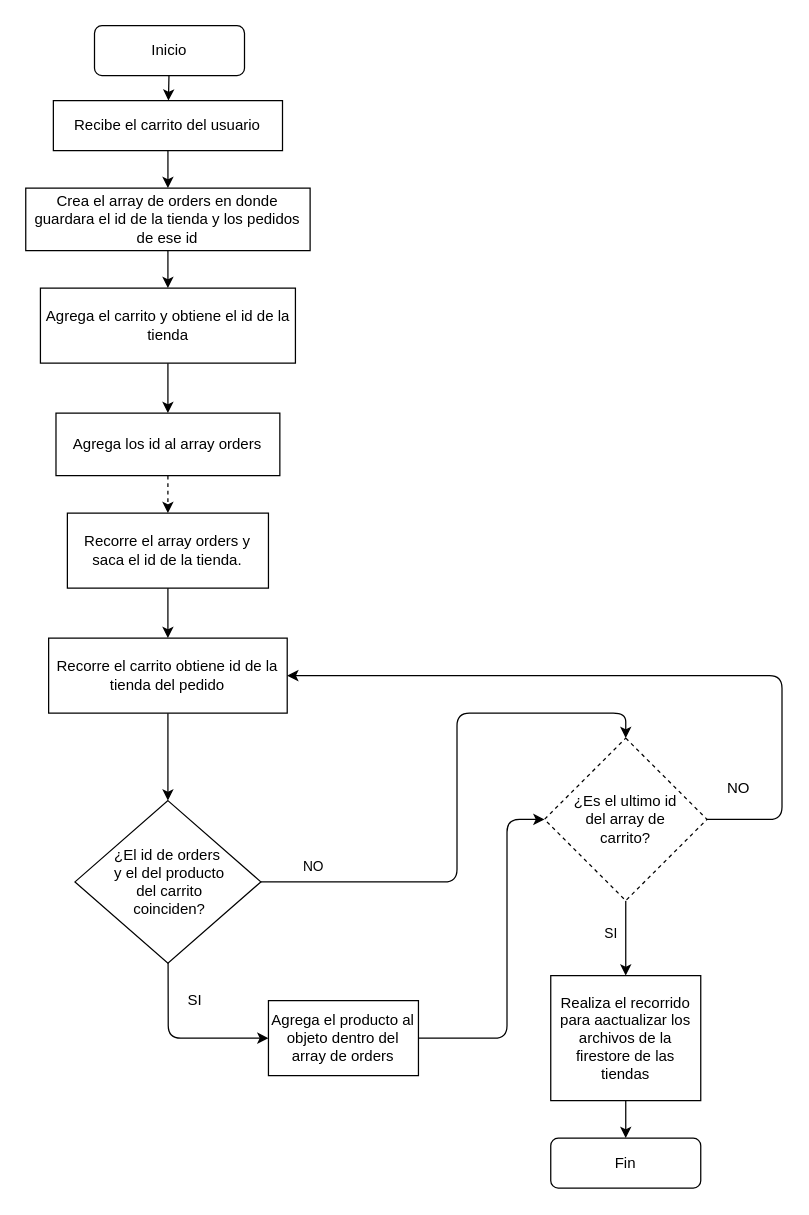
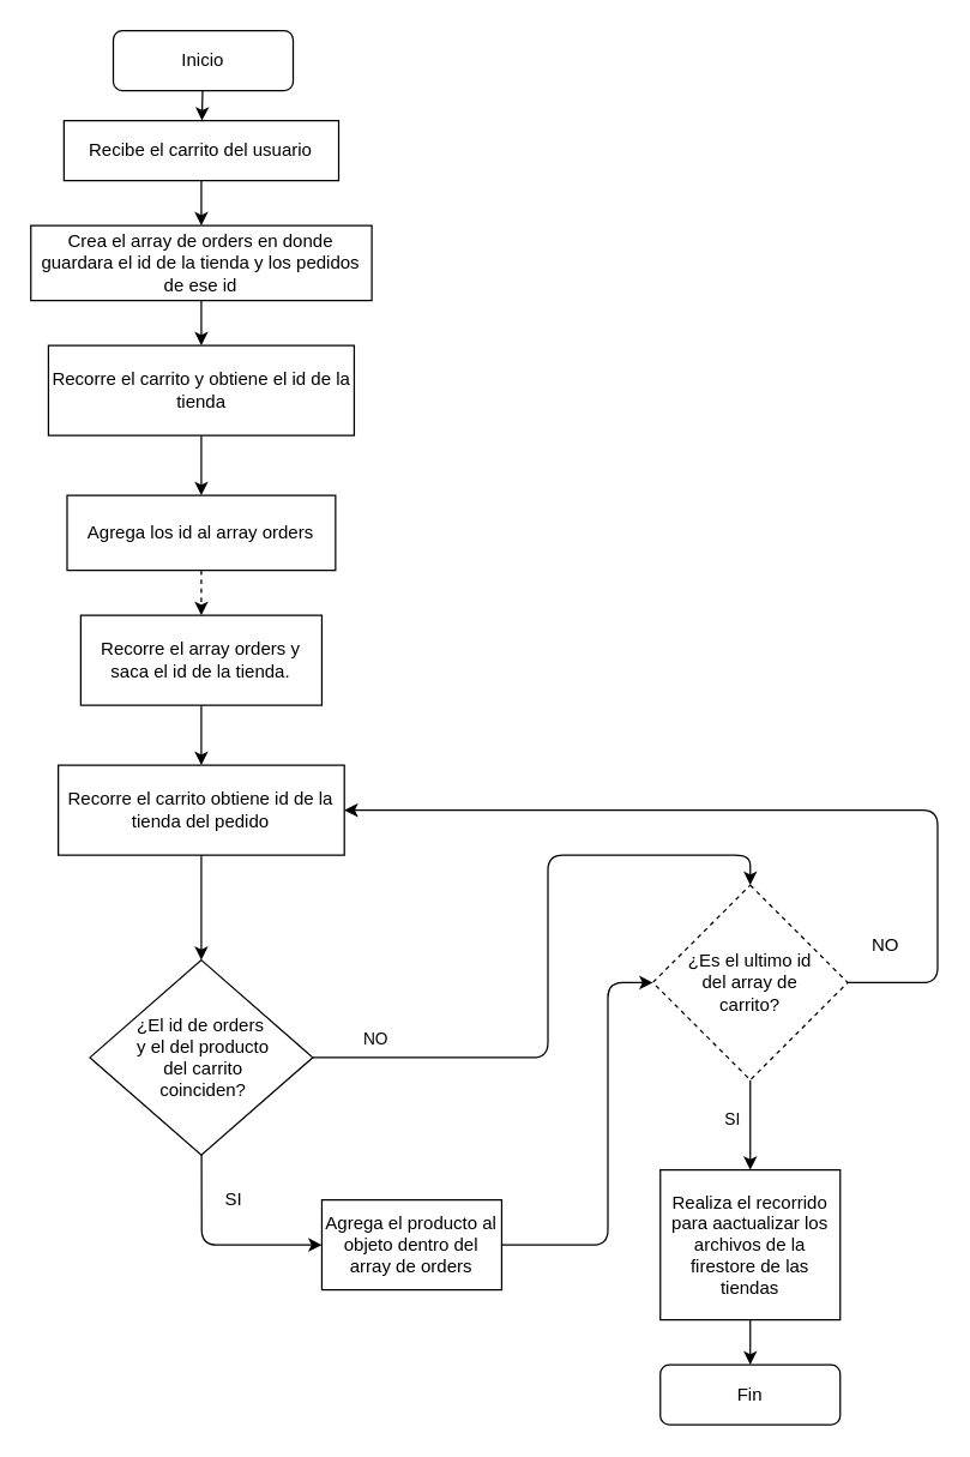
- <mxCell id="8" value="Agrega el carrito y obtiene el id de la tienda" style="rounded=0;whiteSpace=wrap;html=1;" parent="1" vertex="1"><mxGeometry x="31.74" y="230" width="204" height="60" as="geometry" /></mxCell>
+ <mxCell id="8" value="Recorre el carrito y obtiene el id de la tienda" style="rounded=0;whiteSpace=wrap;html=1;" parent="1" vertex="1"><mxGeometry x="31.74" y="230" width="204" height="60" as="geometry" /></mxCell>
